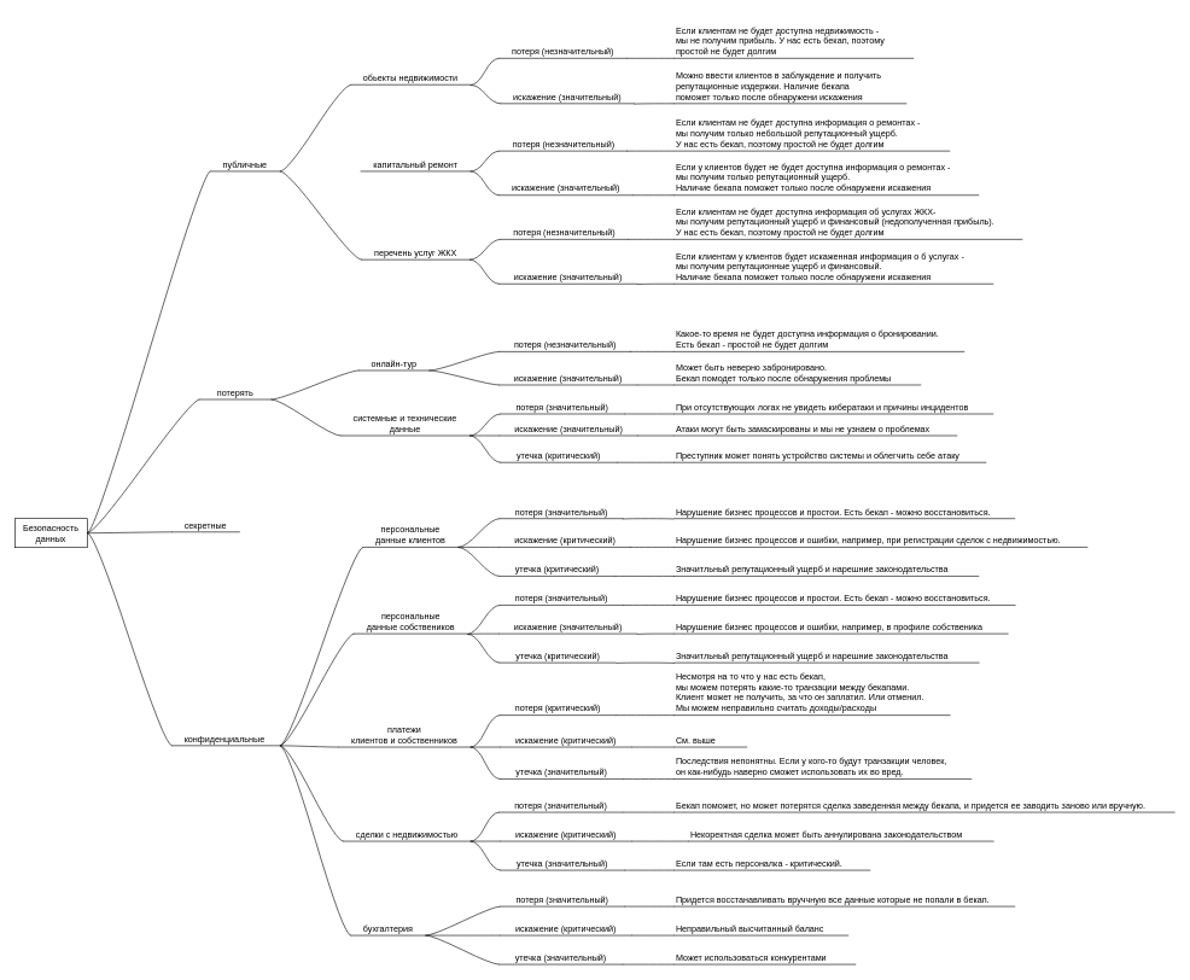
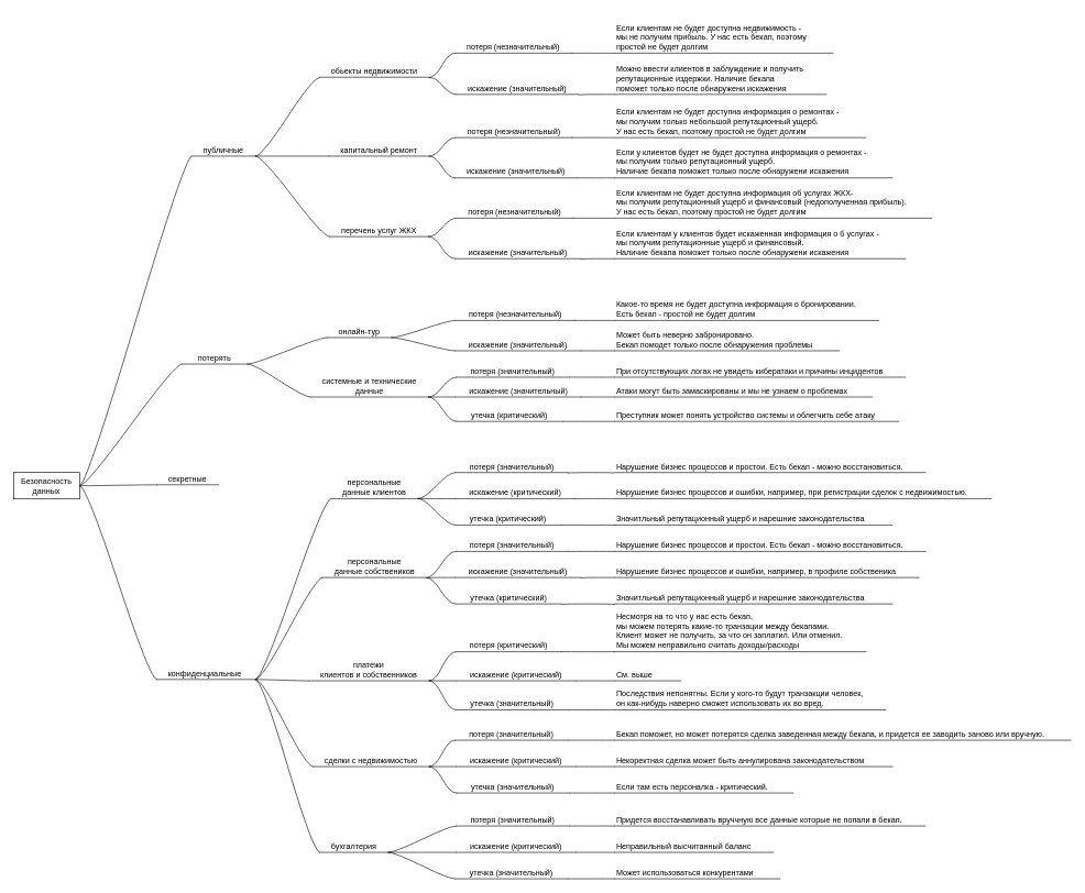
+ <mxCell id="10" style="edgeStyle=entityRelationEdgeStyle;rounded=0;orthogonalLoop=1;jettySize=auto;html=1;startArrow=none;endArrow=none;segment=10;curved=1;sourcePerimeterSpacing=0;targetPerimeterSpacing=0;entryX=0;entryY=1;entryDx=0;entryDy=0;" edge="1" parent="1" source="12" target="29"><mxGeometry relative="1" as="geometry" /></mxCell>
- <mxCell id="130" value="Некоректная сделка может быть аннулирована законодательством" style="whiteSpace=wrap;html=1;shape=partialRectangle;top=0;left=0;bottom=1;right=0;points=[[0,1],[1,1]];fillColor=none;align=left;verticalAlign=bottom;routingCenterY=0.5;snapToPoint=1;recursiveResize=0;autosize=1;treeFolding=1;treeMoving=1;newEdgeStyle={&quot;edgeStyle&quot;:&quot;entityRelationEdgeStyle&quot;,&quot;startArrow&quot;:&quot;none&quot;,&quot;endArrow&quot;:&quot;none&quot;,&quot;segment&quot;:10,&quot;curved&quot;:1,&quot;sourcePerimeterSpacing&quot;:0,&quot;targetPerimeterSpacing&quot;:0};" vertex="1" parent="1"><mxGeometry x="951" y="1131" width="420" height="30" as="geometry" /></mxCell>
+ <mxCell id="130" value="Некоректная сделка может быть аннулирована законодательством" style="whiteSpace=wrap;html=1;shape=partialRectangle;top=0;left=0;bottom=1;right=0;points=[[0,1],[1,1]];fillColor=none;align=left;verticalAlign=bottom;routingCenterY=0.5;snapToPoint=1;recursiveResize=0;autosize=1;treeFolding=1;treeMoving=1;newEdgeStyle={&quot;edgeStyle&quot;:&quot;entityRelationEdgeStyle&quot;,&quot;startArrow&quot;:&quot;none&quot;,&quot;endArrow&quot;:&quot;none&quot;,&quot;segment&quot;:10,&quot;curved&quot;:1,&quot;sourcePerimeterSpacing&quot;:0,&quot;targetPerimeterSpacing&quot;:0};" vertex="1" parent="1"><mxGeometry x="931" y="1131" width="420" height="30" as="geometry" /></mxCell>
